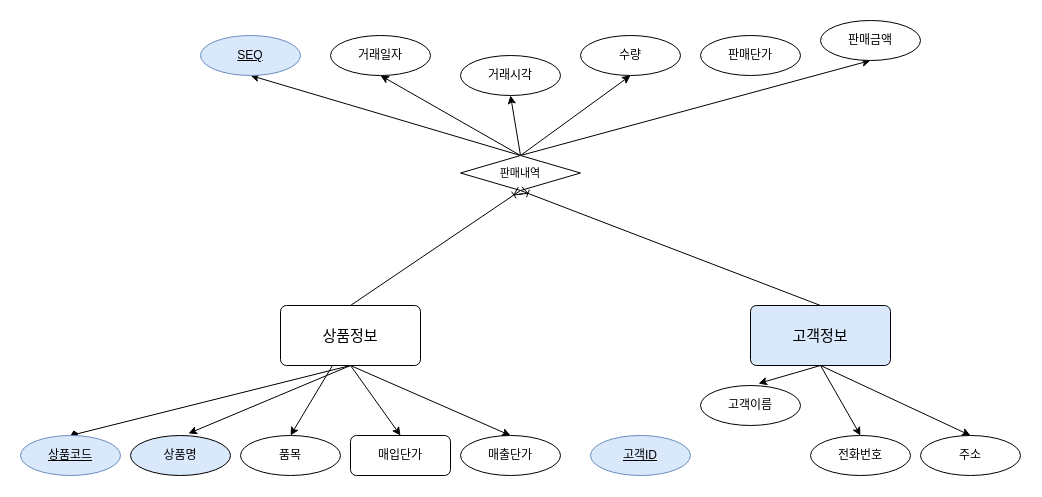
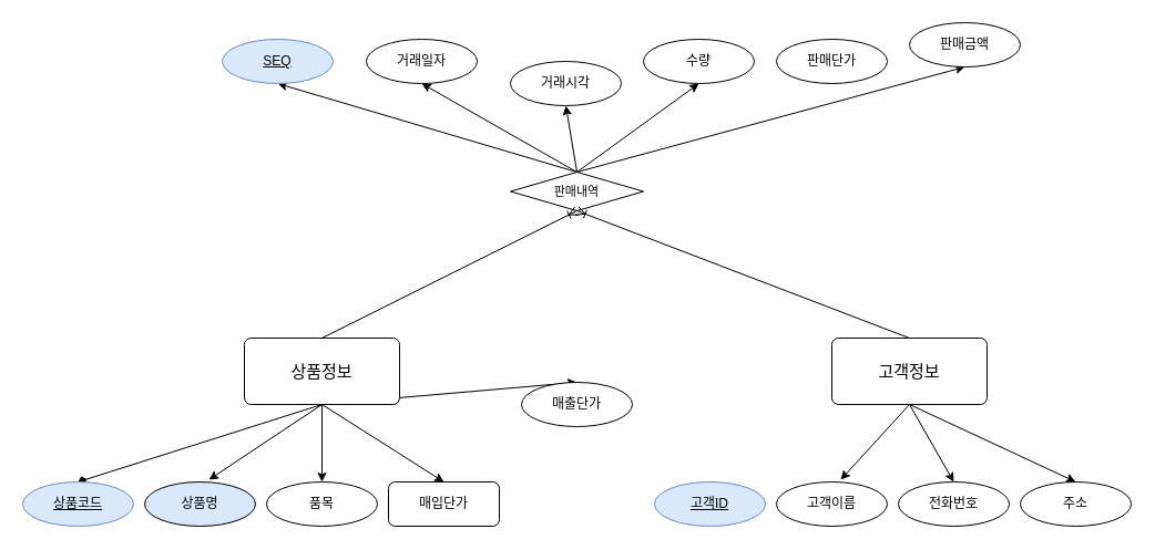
- <mxCell id="7" value="&lt;font style=&quot;font-size: 15px;&quot;&gt;상품정보&lt;/font&gt;" style="rounded=1;arcSize=10;whiteSpace=wrap;html=1;align=center;" vertex="1" parent="1"><mxGeometry x="280" y="305" width="140" height="60" as="geometry" /></mxCell>
+ <mxCell id="7" value="&lt;font style=&quot;font-size: 15px;&quot;&gt;상품정보&lt;/font&gt;" style="rounded=1;arcSize=10;whiteSpace=wrap;html=1;align=center;" vertex="1" parent="1"><mxGeometry x="220" y="305" width="140" height="60" as="geometry" /></mxCell>
- <mxCell id="16" value="&lt;font style=&quot;font-size: 15px;&quot;&gt;고객정보&lt;/font&gt;" style="rounded=1;arcSize=10;whiteSpace=wrap;html=1;align=center;fillColor=#dae8fc;" vertex="1" parent="1"><mxGeometry x="750" y="305" width="140" height="60" as="geometry" /></mxCell>
+ <mxCell id="16" value="&lt;font style=&quot;font-size: 15px;&quot;&gt;고객정보&lt;/font&gt;" style="rounded=1;arcSize=10;whiteSpace=wrap;html=1;align=center;" vertex="1" parent="1"><mxGeometry x="750" y="305" width="140" height="60" as="geometry" /></mxCell>
- <mxCell id="18" value="고객이름" style="ellipse;whiteSpace=wrap;html=1;align=center;" vertex="1" parent="1"><mxGeometry x="700" y="385" width="100" height="40" as="geometry" /></mxCell>
+ <mxCell id="18" value="고객이름" style="ellipse;whiteSpace=wrap;html=1;align=center;" vertex="1" parent="1"><mxGeometry x="700" y="435" width="100" height="40" as="geometry" /></mxCell>
- <mxCell id="12" value="매출단가" style="ellipse;whiteSpace=wrap;html=1;align=center;" vertex="1" parent="1"><mxGeometry x="460" y="435" width="100" height="40" as="geometry" /></mxCell>
+ <mxCell id="12" value="매출단가" style="ellipse;whiteSpace=wrap;html=1;align=center;" vertex="1" parent="1"><mxGeometry x="470" y="345" width="100" height="40" as="geometry" /></mxCell>
